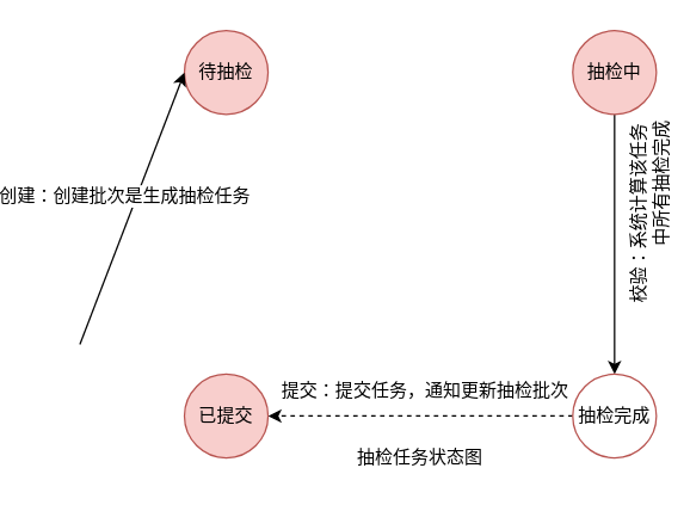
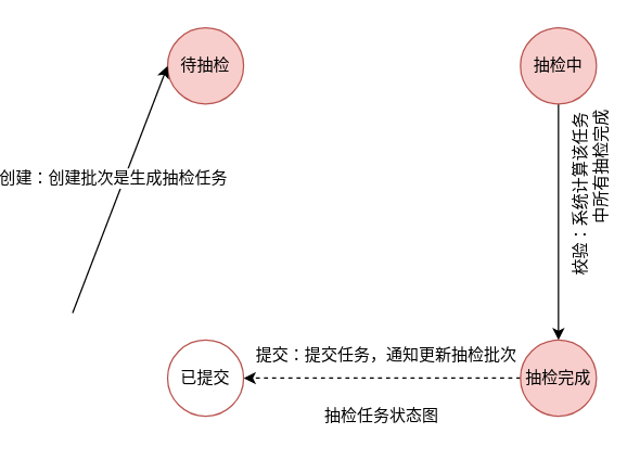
- <mxCell id="11" value="已提交" style="ellipse;whiteSpace=wrap;html=1;aspect=fixed;fillColor=#f8cecc;strokeColor=#b85450;" vertex="1" parent="1"><mxGeometry x="90" y="250" width="56" height="56" as="geometry" /></mxCell>
+ <mxCell id="11" value="已提交" style="ellipse;whiteSpace=wrap;html=1;aspect=fixed;fillColor=#ffffff;strokeColor=#b85450;" vertex="1" parent="1"><mxGeometry x="90" y="250" width="56" height="56" as="geometry" /></mxCell>
- <mxCell id="8" value="抽检完成" style="ellipse;whiteSpace=wrap;html=1;aspect=fixed;fillColor=#ffffff;strokeColor=#b85450;" vertex="1" parent="1"><mxGeometry x="350" y="250" width="56" height="56" as="geometry" /></mxCell>
+ <mxCell id="8" value="抽检完成" style="ellipse;whiteSpace=wrap;html=1;aspect=fixed;fillColor=#f8cecc;strokeColor=#b85450;" vertex="1" parent="1"><mxGeometry x="350" y="250" width="56" height="56" as="geometry" /></mxCell>
